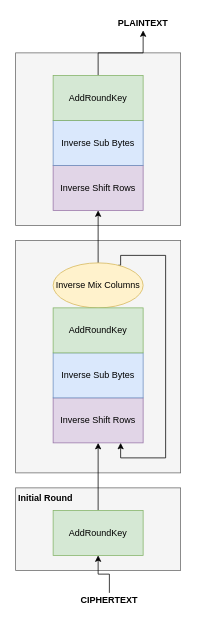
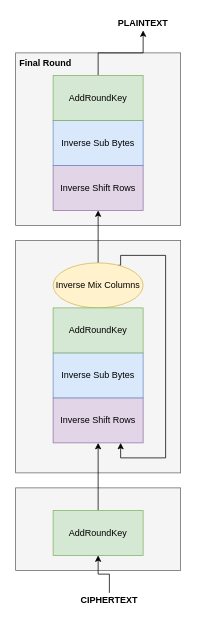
+ <mxCell id="20" value="Final Round" style="text;align=center;fontStyle=1;verticalAlign=middle;spacingLeft=3;spacingRight=3;strokeColor=none;rotatable=0;points=[[0,0.5],[1,0.5]];portConstraint=eastwest;" vertex="1" parent="1"><mxGeometry x="20" y="70" width="80" height="26" as="geometry" /></mxCell>
- <mxCell id="19" value="Initial Round" style="text;align=center;fontStyle=1;verticalAlign=middle;spacingLeft=3;spacingRight=3;strokeColor=none;rotatable=0;points=[[0,0.5],[1,0.5]];portConstraint=eastwest;" vertex="1" parent="1"><mxGeometry x="20" y="650" width="80" height="26" as="geometry" /></mxCell>
